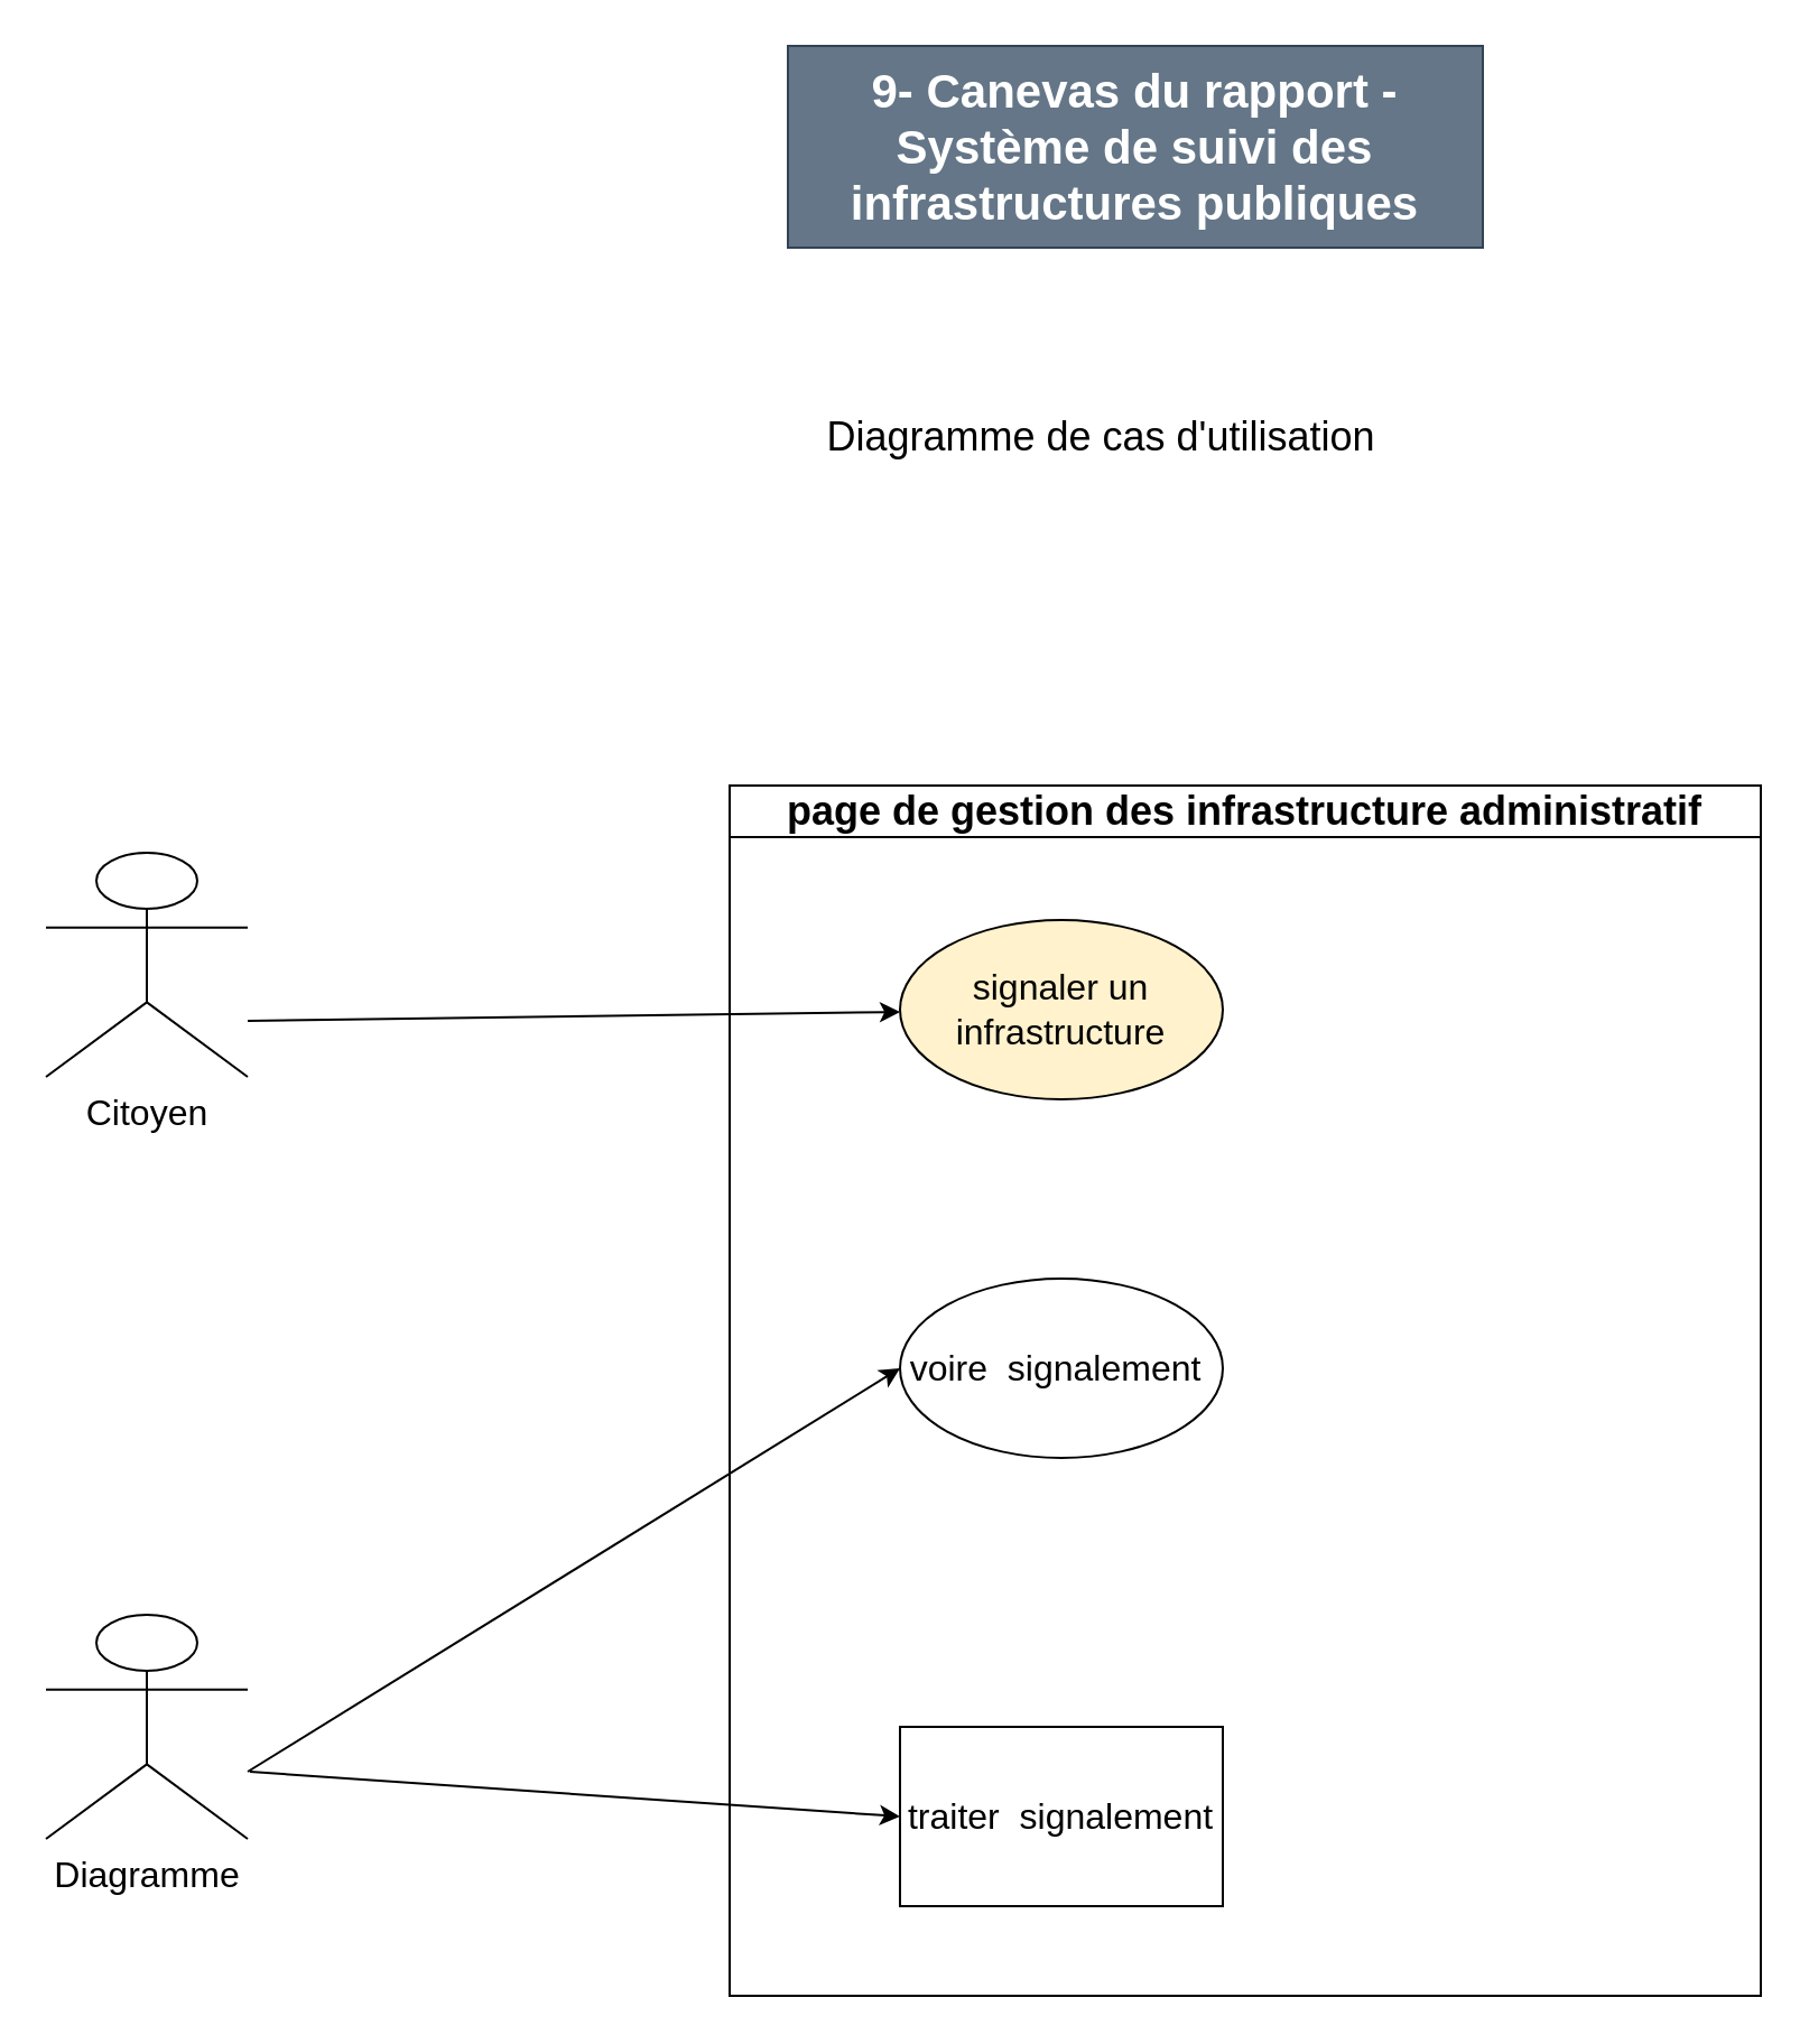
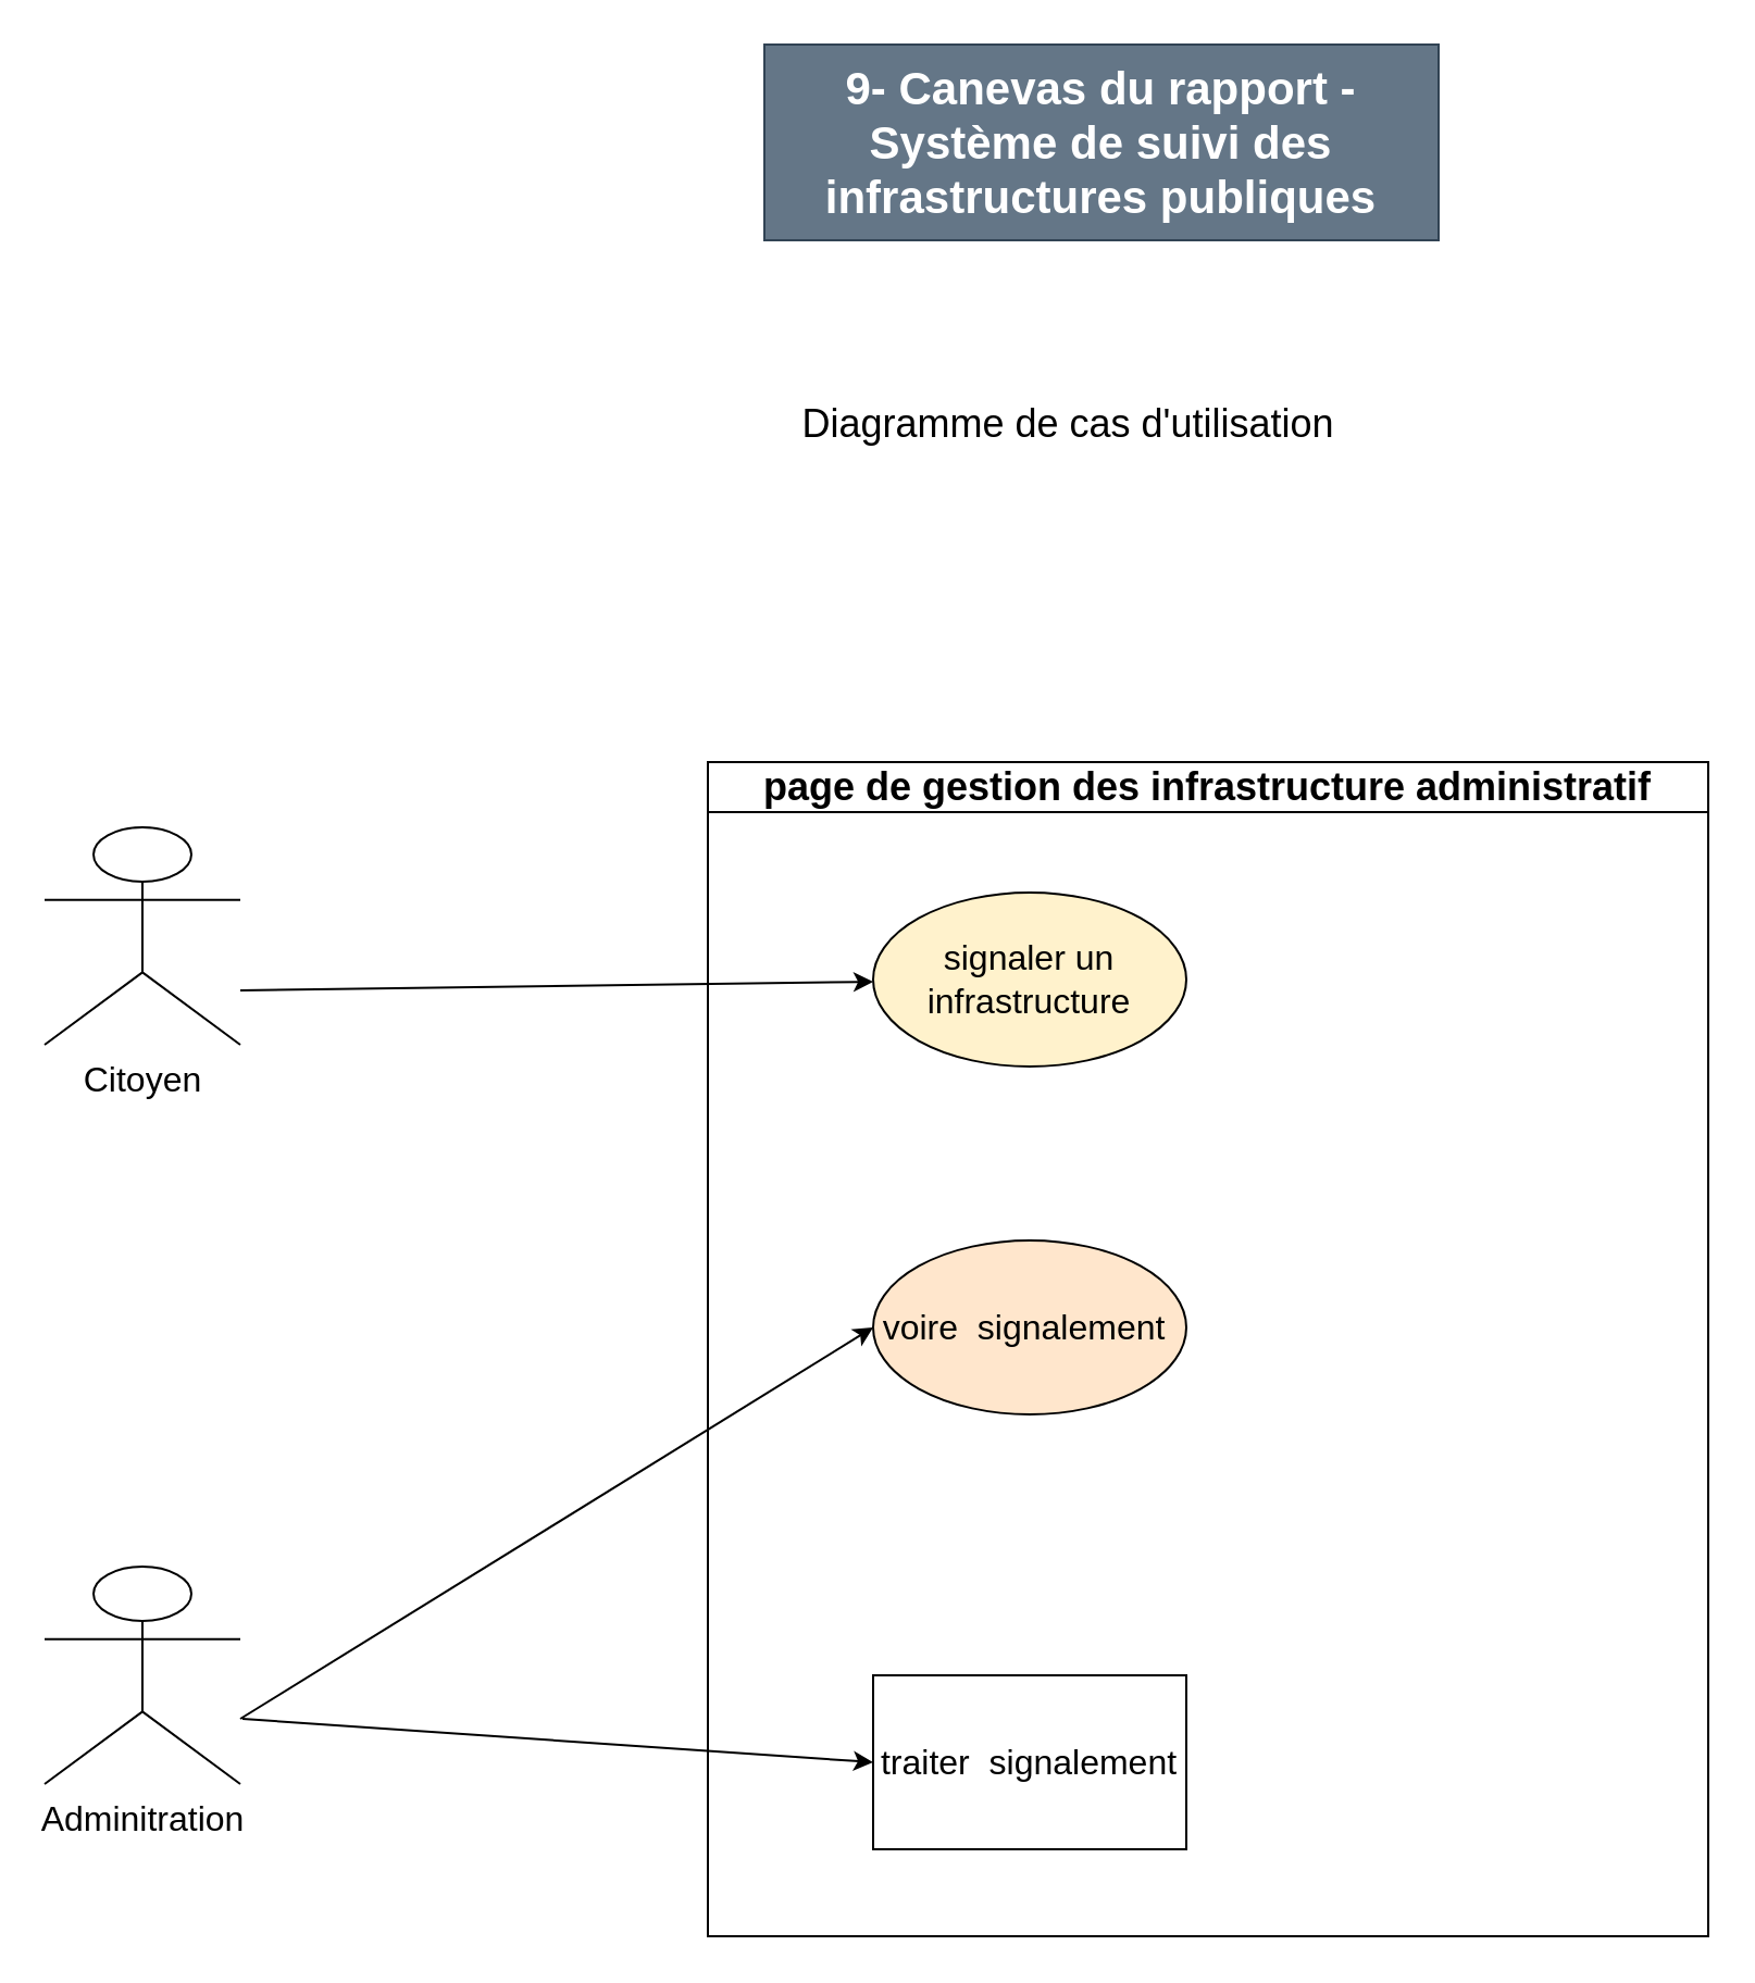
- <mxCell id="8" value="&lt;font style=&quot;font-size: 16px;&quot;&gt;voire&amp;nbsp; signalement&amp;nbsp;&lt;/font&gt;" style="ellipse;whiteSpace=wrap;html=1;" vertex="1" parent="6"><mxGeometry x="76" y="220" width="144" height="80" as="geometry" /></mxCell>
+ <mxCell id="8" value="&lt;font style=&quot;font-size: 16px;&quot;&gt;voire&amp;nbsp; signalement&amp;nbsp;&lt;/font&gt;" style="ellipse;whiteSpace=wrap;html=1;fillColor=#ffe6cc;" vertex="1" parent="6"><mxGeometry x="76" y="220" width="144" height="80" as="geometry" /></mxCell>
- <mxCell id="5" value="&lt;font style=&quot;font-size: 16px;&quot;&gt;Diagramme&lt;/font&gt;" style="shape=umlActor;verticalLabelPosition=bottom;verticalAlign=top;html=1;outlineConnect=0;" vertex="1" parent="1"><mxGeometry x="20" y="720" width="90" height="100" as="geometry" /></mxCell>
+ <mxCell id="5" value="&lt;font style=&quot;font-size: 16px;&quot;&gt;Adminitration&lt;/font&gt;" style="shape=umlActor;verticalLabelPosition=bottom;verticalAlign=top;html=1;outlineConnect=0;" vertex="1" parent="1"><mxGeometry x="20" y="720" width="90" height="100" as="geometry" /></mxCell>
